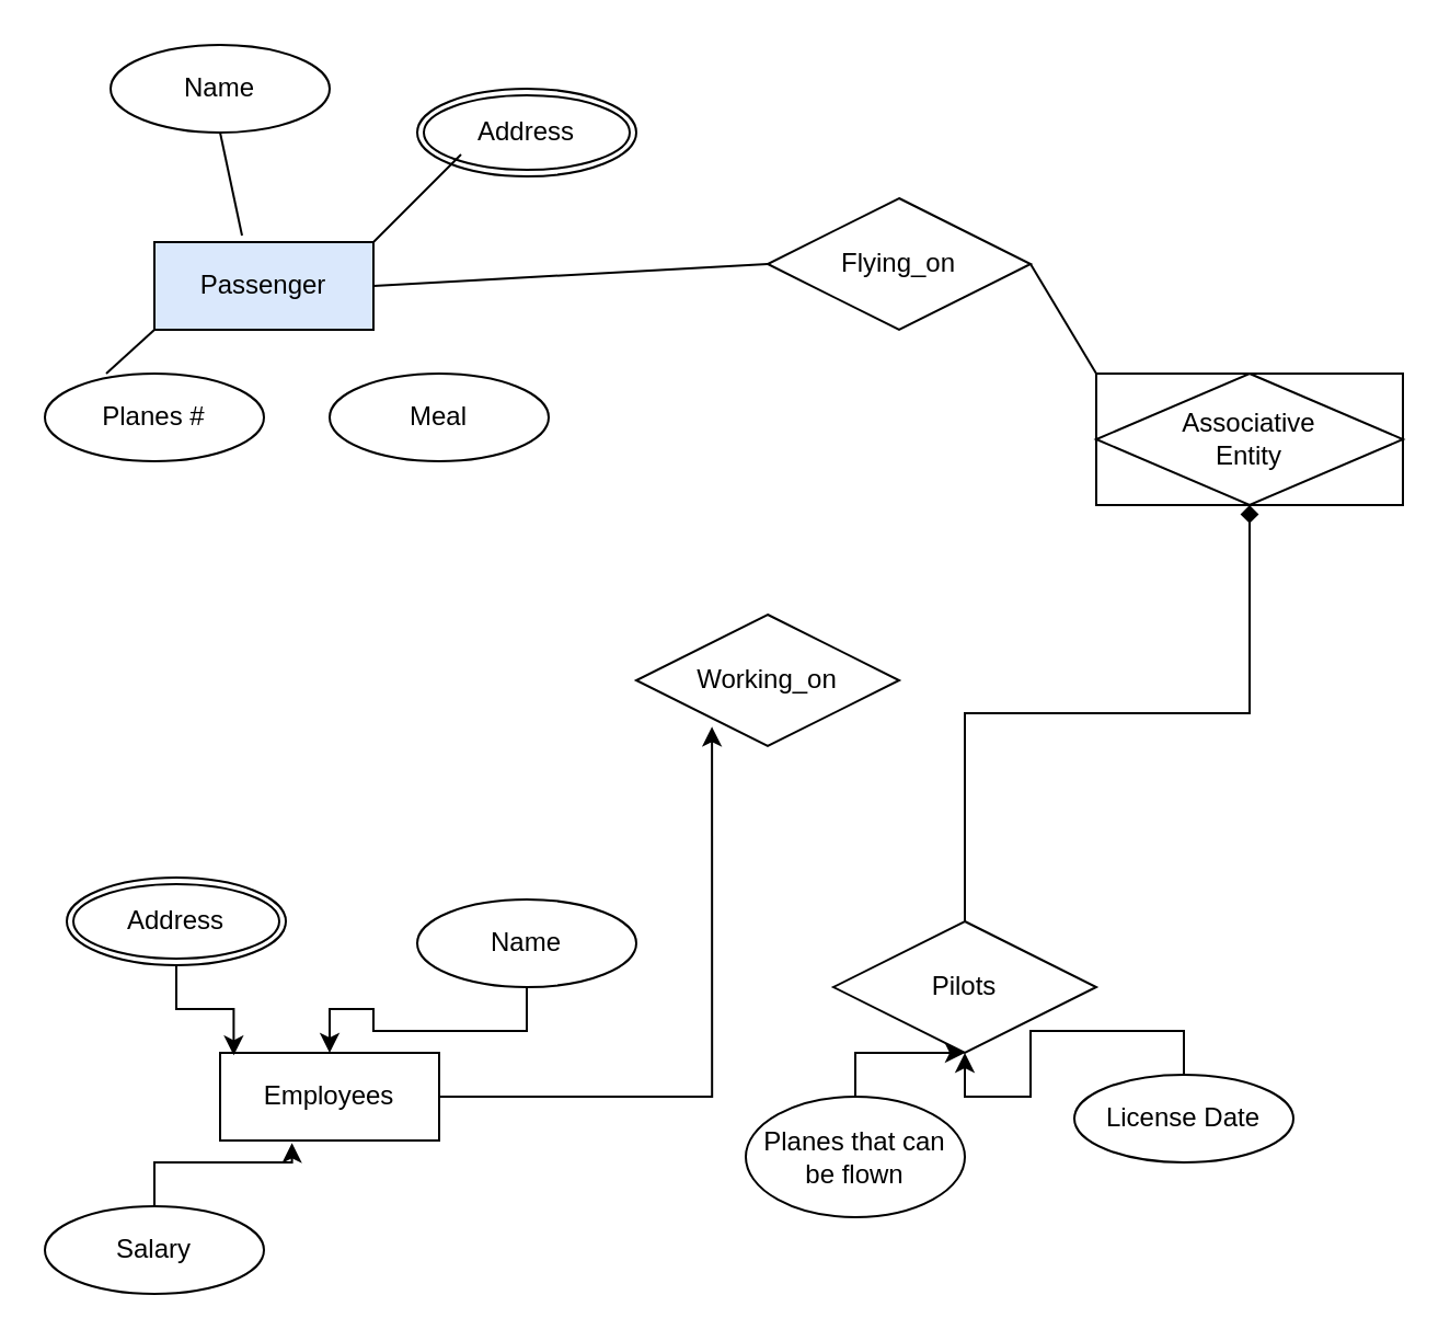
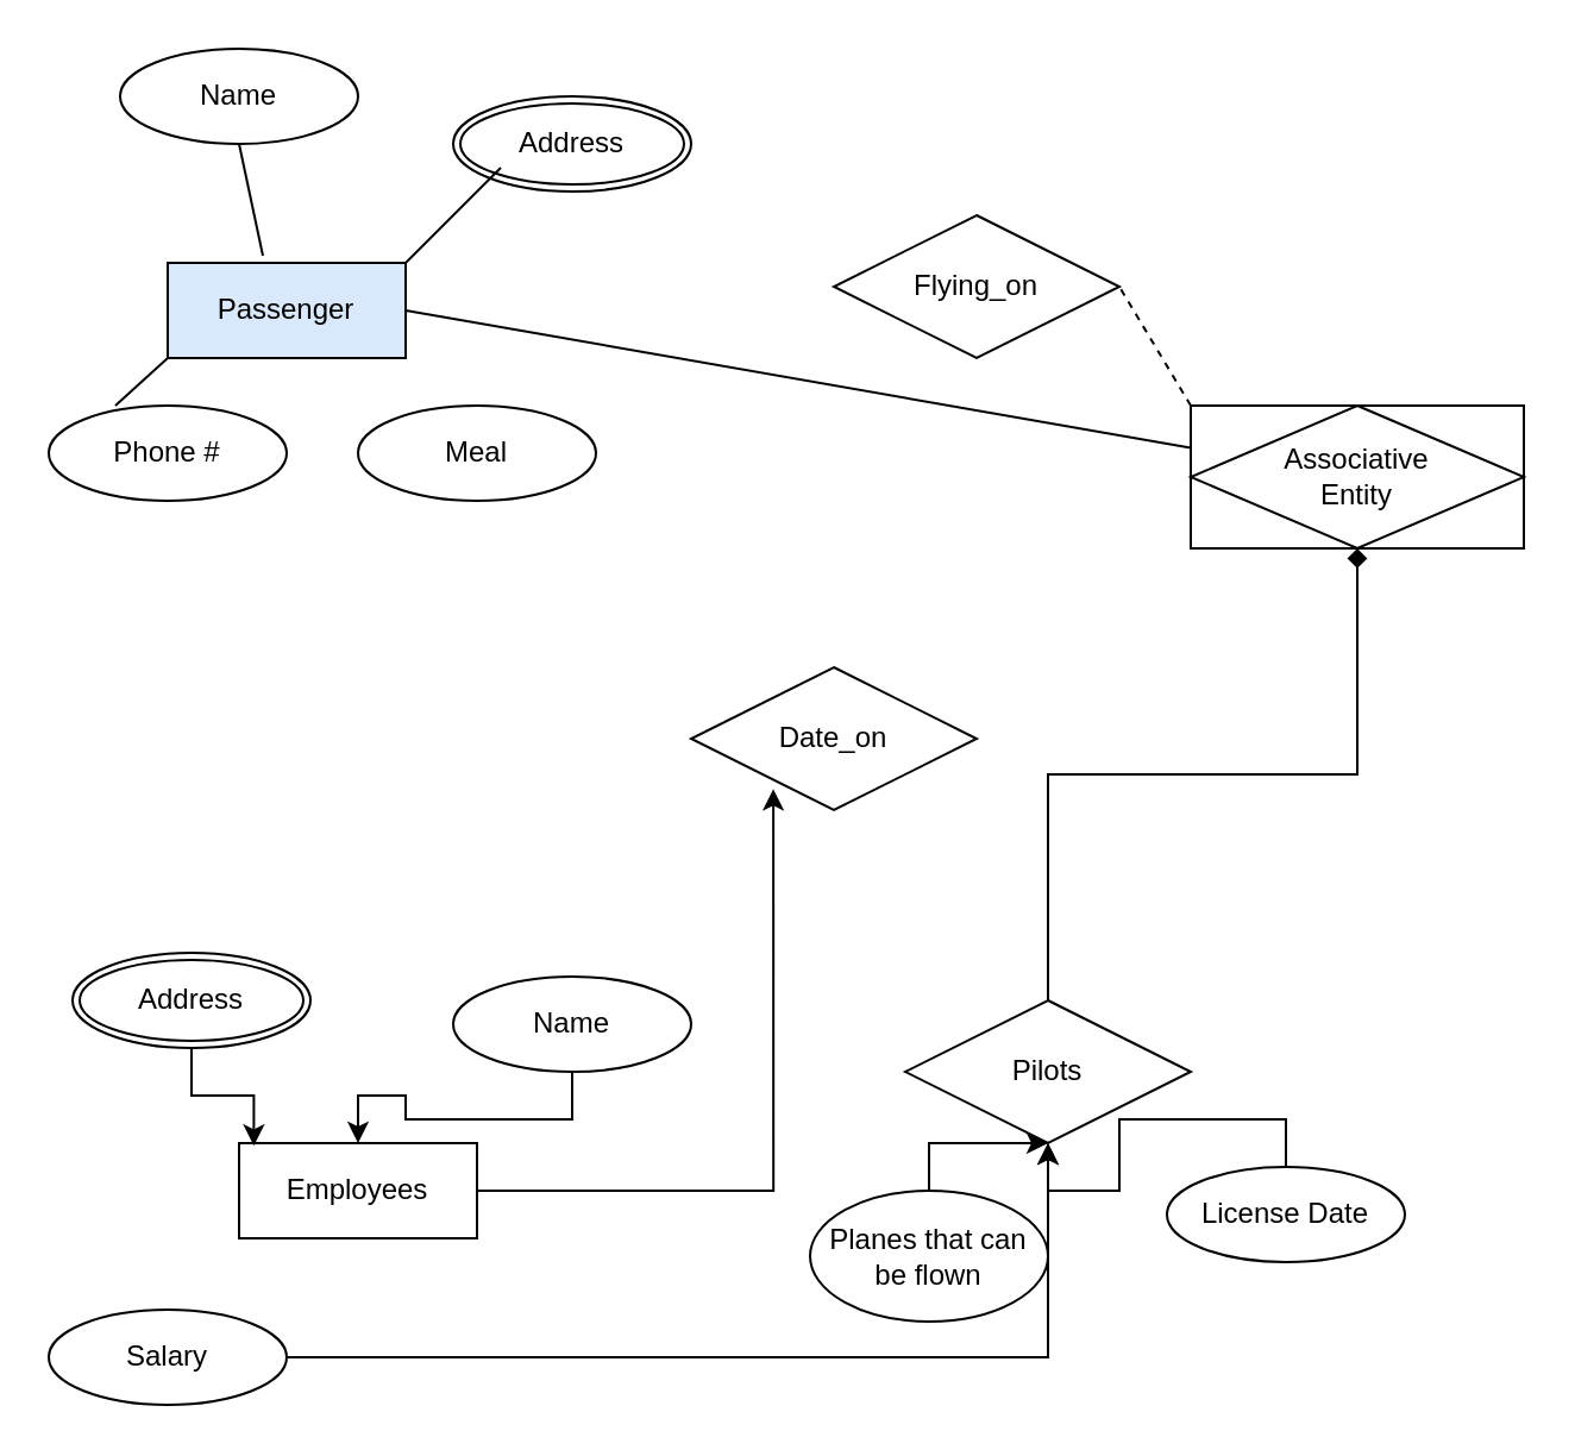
- <mxCell id="14" value="" style="endArrow=none;html=1;exitX=1;exitY=0.5;exitDx=0;exitDy=0;entryX=0;entryY=0.5;entryDx=0;entryDy=0;" edge="1" parent="1" source="3" target="20"><mxGeometry width="50" height="50" relative="1" as="geometry"><mxPoint x="375" y="215" as="sourcePoint" /><mxPoint x="425" y="165" as="targetPoint" /></mxGeometry></mxCell>
+ <mxCell id="14" value="" style="endArrow=none;html=1;exitX=1;exitY=0.5;exitDx=0;exitDy=0;" edge="1" parent="1" source="3" target="2"><mxGeometry width="50" height="50" relative="1" as="geometry"><mxPoint x="375" y="215" as="sourcePoint" /><mxPoint x="425" y="165" as="targetPoint" /></mxGeometry></mxCell>
- <mxCell id="24" value="" style="endArrow=none;html=1;entryX=1;entryY=0.5;entryDx=0;entryDy=0;exitX=0;exitY=0;exitDx=0;exitDy=0;" edge="1" parent="1" source="2" target="20"><mxGeometry width="50" height="50" relative="1" as="geometry"><mxPoint x="410" y="220" as="sourcePoint" /><mxPoint x="460" y="170" as="targetPoint" /></mxGeometry></mxCell>
+ <mxCell id="24" value="" style="endArrow=none;html=1;entryX=1;entryY=0.5;entryDx=0;entryDy=0;exitX=0;exitY=0;exitDx=0;exitDy=0;dashed=1;" edge="1" parent="1" source="2" target="20"><mxGeometry width="50" height="50" relative="1" as="geometry"><mxPoint x="410" y="220" as="sourcePoint" /><mxPoint x="460" y="170" as="targetPoint" /></mxGeometry></mxCell>
- <mxCell id="6" value="Planes #" style="ellipse;whiteSpace=wrap;html=1;align=center;" vertex="1" parent="1"><mxGeometry x="20" y="170" width="100" height="40" as="geometry" /></mxCell>
+ <mxCell id="6" value="Phone #" style="ellipse;whiteSpace=wrap;html=1;align=center;" vertex="1" parent="1"><mxGeometry x="20" y="170" width="100" height="40" as="geometry" /></mxCell>
- <mxCell id="21" value="Working_on" style="shape=rhombus;perimeter=rhombusPerimeter;whiteSpace=wrap;html=1;align=center;" vertex="1" parent="1"><mxGeometry x="290" y="280" width="120" height="60" as="geometry" /></mxCell>
+ <mxCell id="21" value="Date_on" style="shape=rhombus;perimeter=rhombusPerimeter;whiteSpace=wrap;html=1;align=center;" vertex="1" parent="1"><mxGeometry x="290" y="280" width="120" height="60" as="geometry" /></mxCell>
- <mxCell id="18" style="edgeStyle=orthogonalEdgeStyle;rounded=0;orthogonalLoop=1;jettySize=auto;html=1;entryX=0.328;entryY=1.029;entryDx=0;entryDy=0;entryPerimeter=0;" edge="1" parent="1" source="19" target="5"><mxGeometry relative="1" as="geometry" /></mxCell>
+ <mxCell id="18" style="edgeStyle=orthogonalEdgeStyle;rounded=0;orthogonalLoop=1;jettySize=auto;html=1;" edge="1" parent="1" source="19" target="23"><mxGeometry relative="1" as="geometry" /></mxCell>
